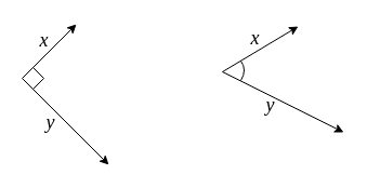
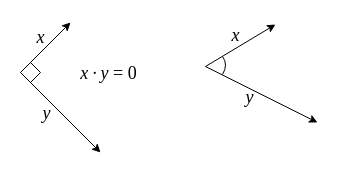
+ <mxCell id="8" value="&lt;font face=&quot;Times New Roman&quot;&gt;&lt;i&gt;&lt;font size=&quot;4&quot;&gt;x&lt;/font&gt;&lt;font style=&quot;font-size: 14px&quot;&gt;&amp;nbsp;&lt;/font&gt;&lt;/i&gt;&lt;font size=&quot;4&quot;&gt;·&lt;/font&gt;&lt;/font&gt;&lt;font face=&quot;Times New Roman&quot;&gt;&lt;font style=&quot;font-size: 11px&quot;&gt;&amp;nbsp;&lt;/font&gt;&lt;i style=&quot;font-size: 18px&quot;&gt;y&lt;/i&gt;&lt;font size=&quot;4&quot;&gt; = 0&lt;/font&gt;&lt;/font&gt;" style="text;html=1;resizable=0;autosize=1;align=center;verticalAlign=middle;points=[];fillColor=none;strokeColor=none;rounded=0;" vertex="1" parent="1"><mxGeometry x="74" y="62" width="68" height="22" as="geometry" /></mxCell>
